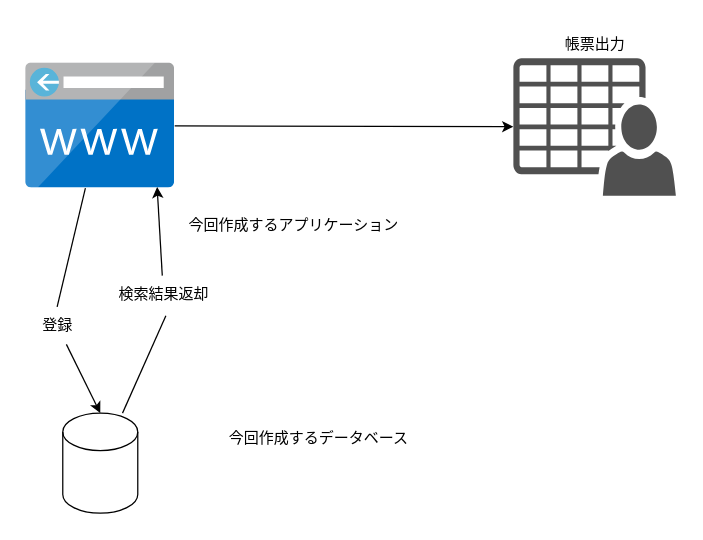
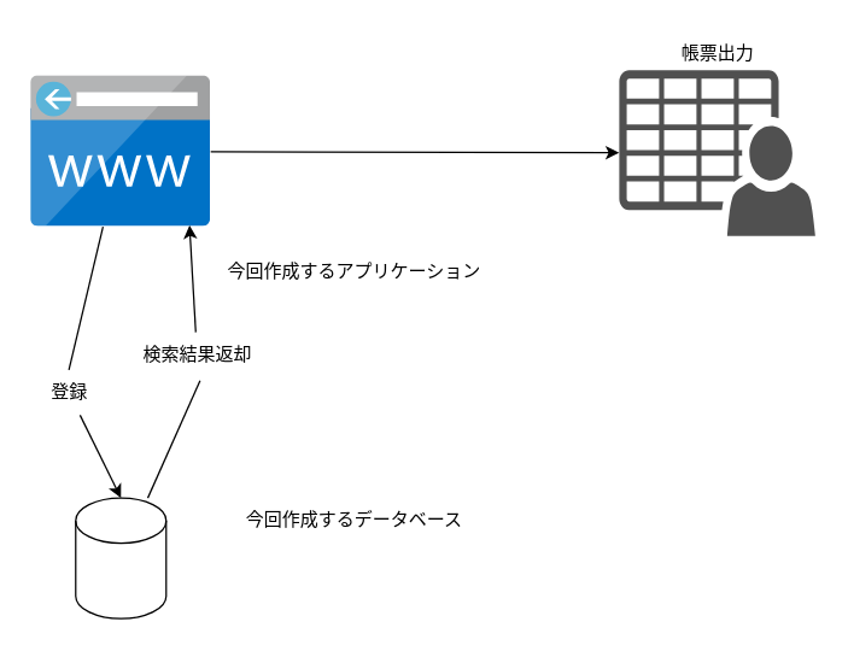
- <mxCell id="8" value="今回作成するデータベース" style="text;html=1;align=center;verticalAlign=middle;resizable=0;points=[];autosize=1;strokeColor=none;fillColor=none;" vertex="1" parent="1"><mxGeometry x="169.05" y="335" width="170" height="30" as="geometry" /></mxCell>
+ <mxCell id="8" value="今回作成するデータベース" style="text;html=1;align=center;verticalAlign=middle;resizable=0;points=[];autosize=1;strokeColor=none;fillColor=none;" vertex="1" parent="1"><mxGeometry x="149.05" y="330" width="170" height="30" as="geometry" /></mxCell>
